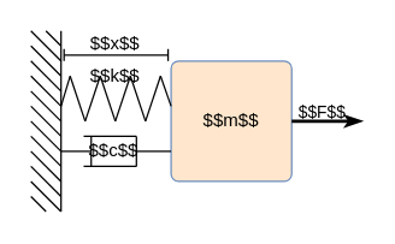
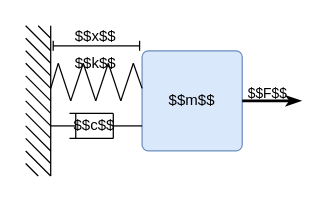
- <mxCell id="2" value="$$m$$" style="rounded=1;whiteSpace=wrap;html=1;fillColor=#ffe6cc;strokeColor=#6c8ebf;absoluteArcSize=1;arcSize=10;" parent="1" vertex="1"><mxGeometry x="113" y="40" width="80" height="80" as="geometry" /></mxCell>
+ <mxCell id="2" value="$$m$$" style="rounded=1;whiteSpace=wrap;html=1;fillColor=#dae8fc;strokeColor=#6c8ebf;absoluteArcSize=1;arcSize=10;" parent="1" vertex="1"><mxGeometry x="113" y="40" width="80" height="80" as="geometry" /></mxCell>
